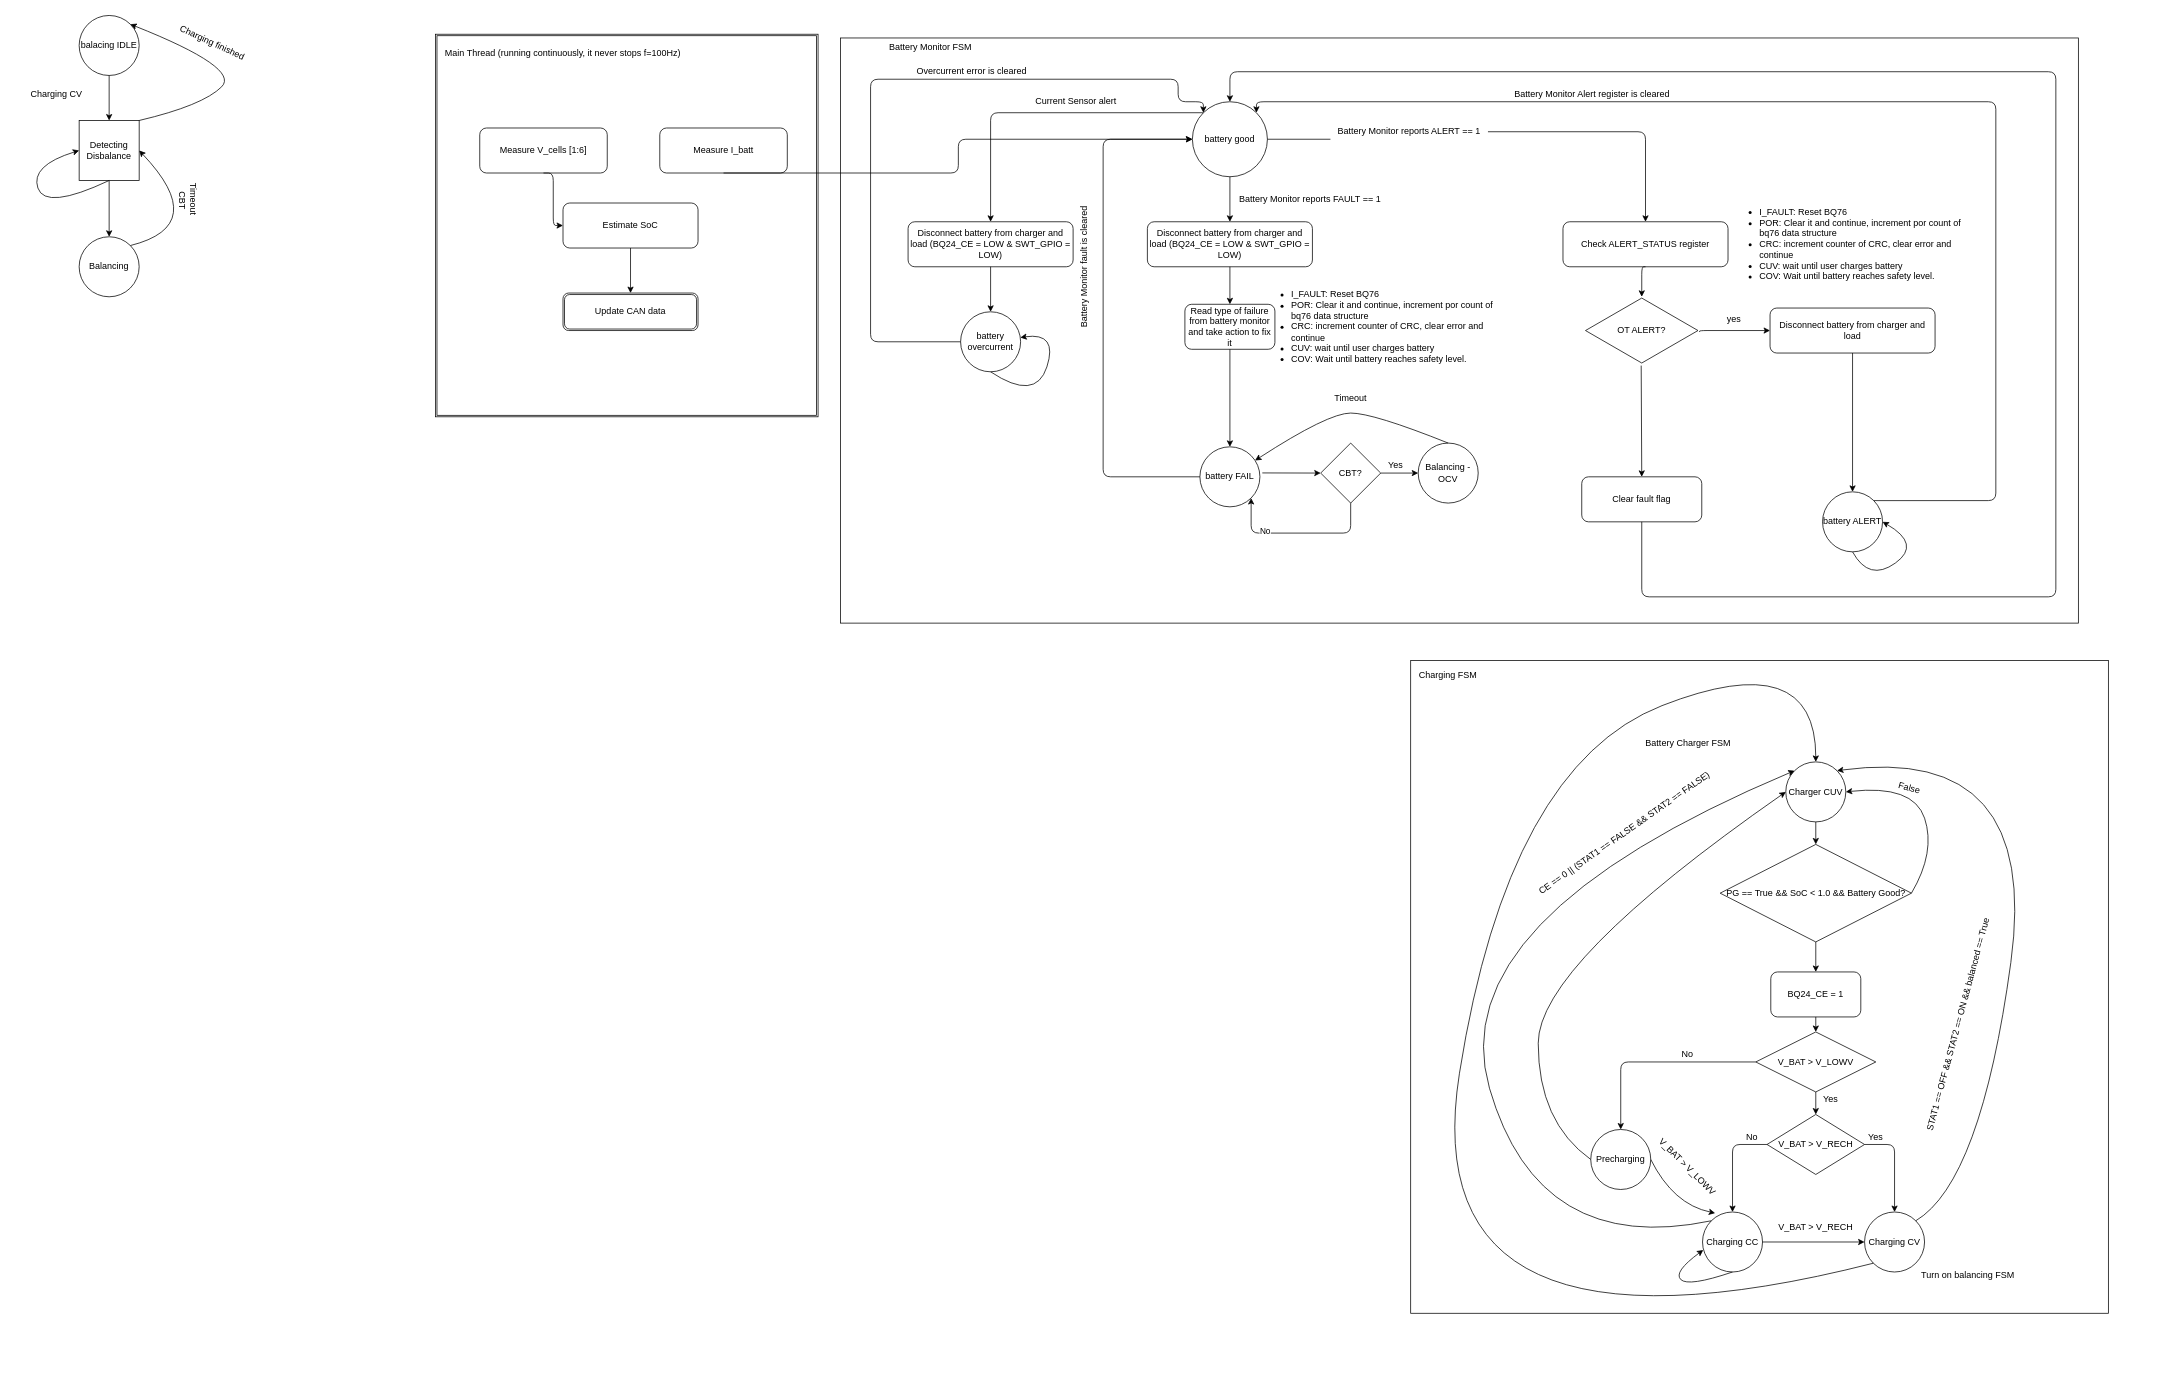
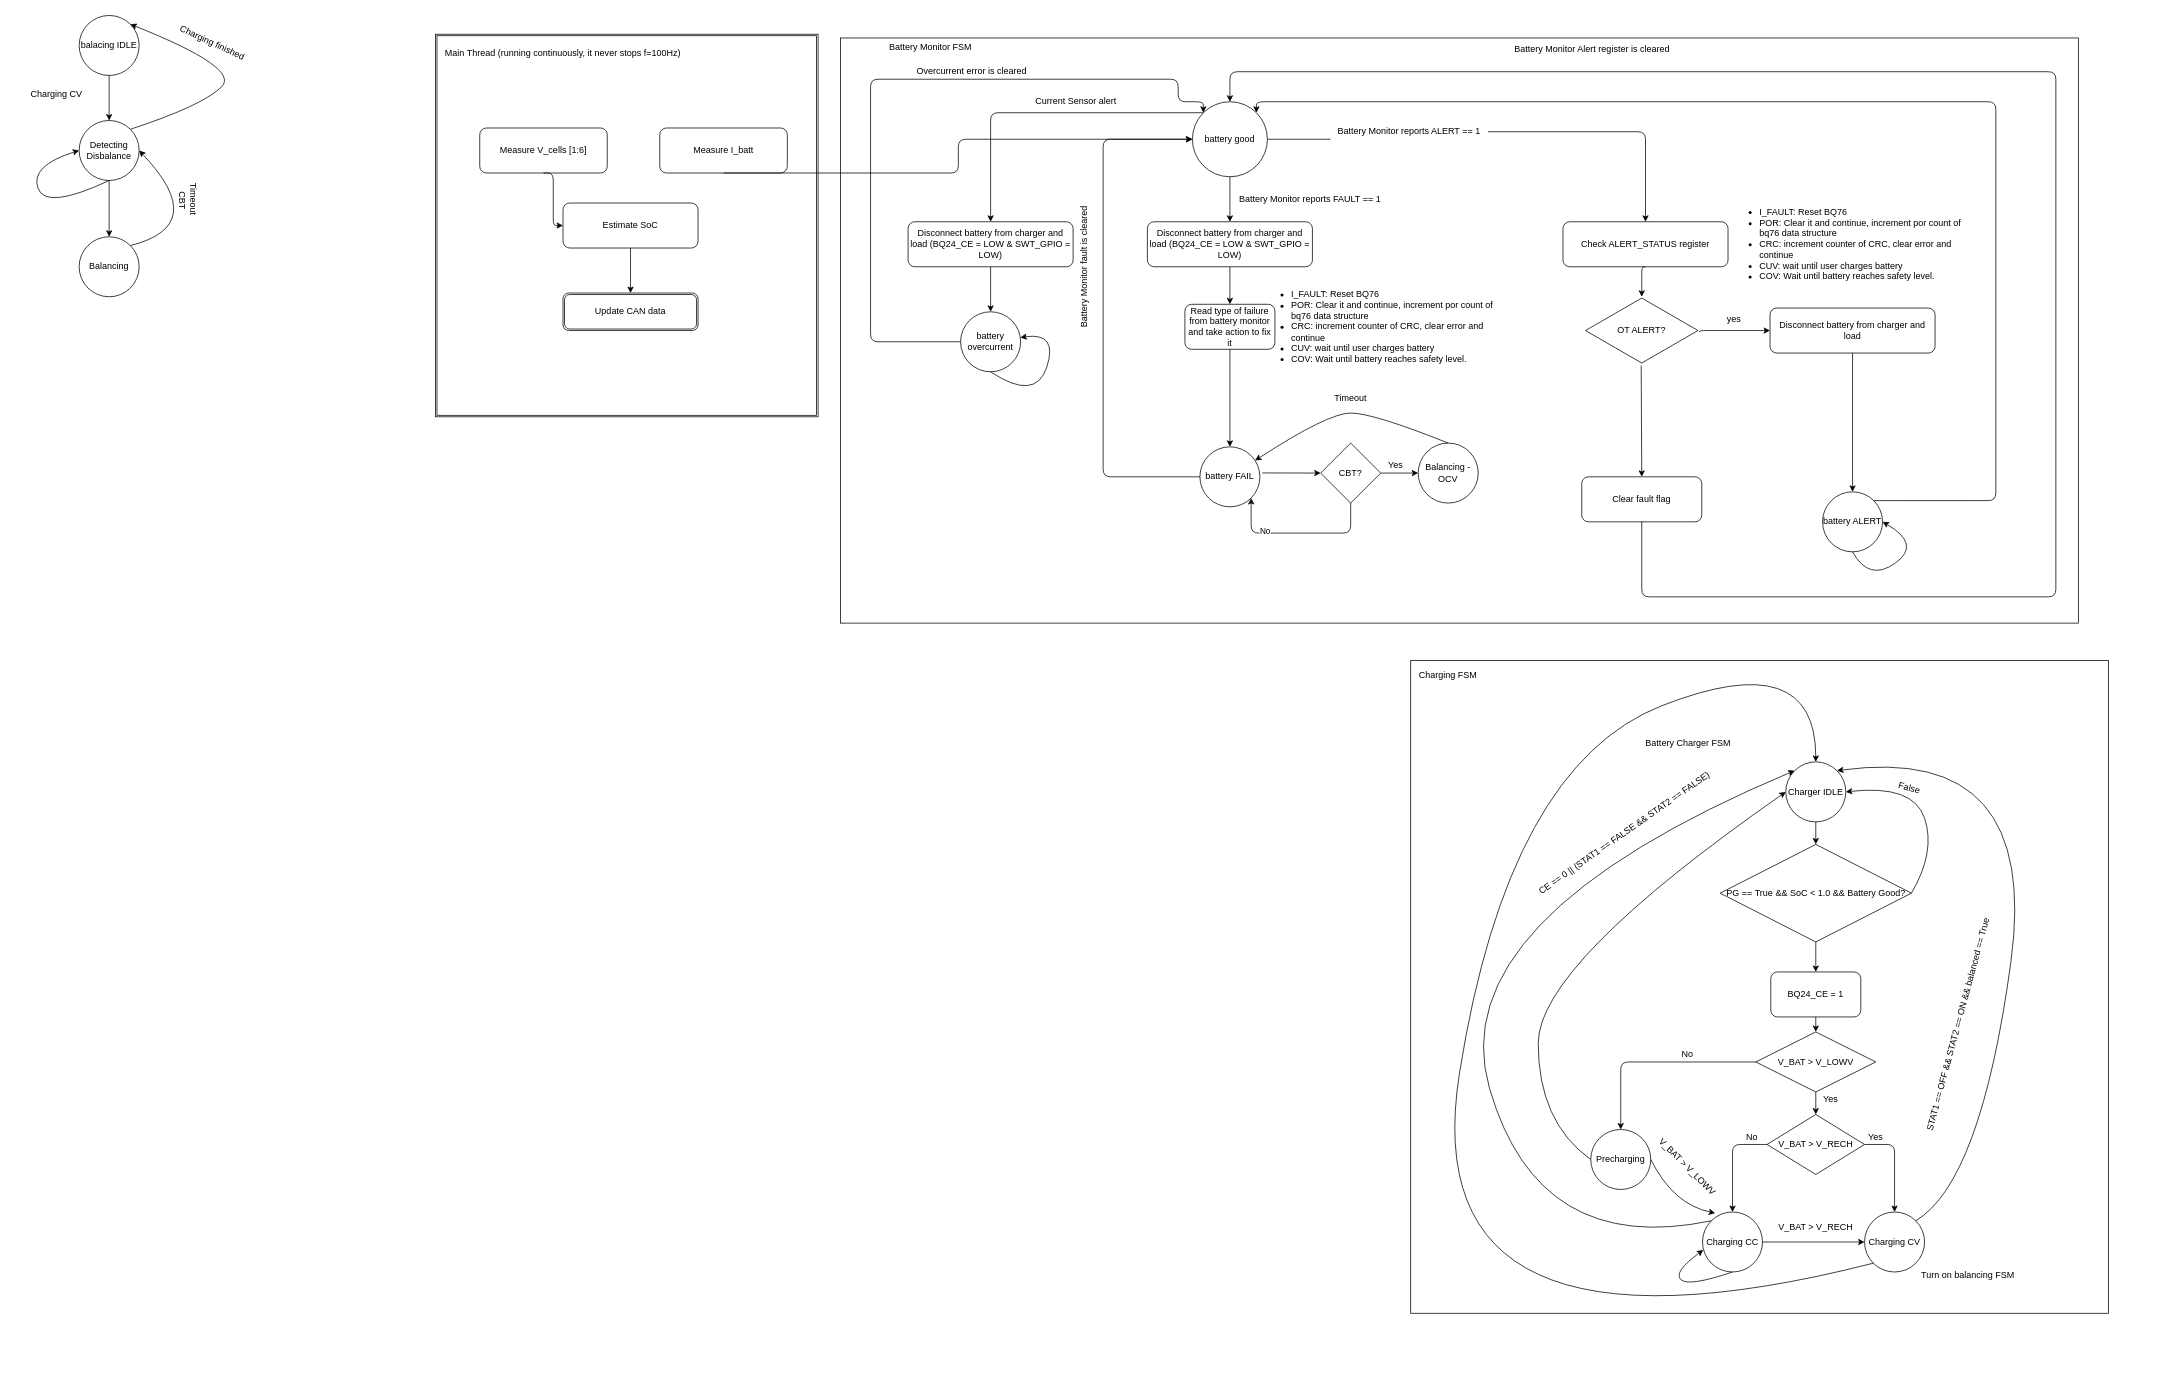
- <mxCell id="33" value="&lt;div&gt;Battery Monitor Alert register is cleared&lt;/div&gt;" style="text;html=1;strokeColor=none;fillColor=none;align=center;verticalAlign=middle;whiteSpace=wrap;rounded=0;" vertex="1" parent="1"><mxGeometry x="1983" y="115" width="278" height="20" as="geometry" /></mxCell>
+ <mxCell id="33" value="&lt;div&gt;Battery Monitor Alert register is cleared&lt;/div&gt;" style="text;html=1;strokeColor=none;fillColor=none;align=center;verticalAlign=middle;whiteSpace=wrap;rounded=0;" vertex="1" parent="1"><mxGeometry x="1983" y="55" width="278" height="20" as="geometry" /></mxCell>
- <mxCell id="88" value="Detecting Disbalance" style="whiteSpace=wrap;html=1;aspect=fixed;fillColor=none;rounded=0;" vertex="1" parent="1"><mxGeometry x="105" y="160" width="80" height="80" as="geometry" /></mxCell>
+ <mxCell id="88" value="Detecting Disbalance" style="ellipse;whiteSpace=wrap;html=1;aspect=fixed;fillColor=none;" vertex="1" parent="1"><mxGeometry x="105" y="160" width="80" height="80" as="geometry" /></mxCell>
- <mxCell id="52" value="Charger CUV" style="ellipse;whiteSpace=wrap;html=1;aspect=fixed;fillColor=none;" vertex="1" parent="1"><mxGeometry x="2380" y="1015" width="80" height="80" as="geometry" /></mxCell>
+ <mxCell id="52" value="Charger IDLE" style="ellipse;whiteSpace=wrap;html=1;aspect=fixed;fillColor=none;" vertex="1" parent="1"><mxGeometry x="2380" y="1015" width="80" height="80" as="geometry" /></mxCell>
